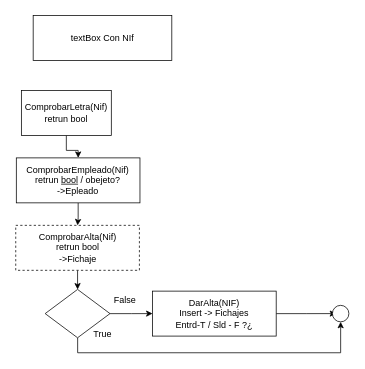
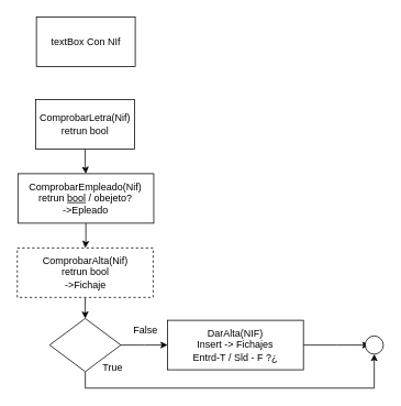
- <mxCell id="2" value="textBox Con NIf" style="rounded=0;whiteSpace=wrap;html=1;" vertex="1" parent="1"><mxGeometry x="43.75" y="20" width="185" height="60" as="geometry" /></mxCell>
+ <mxCell id="2" value="textBox Con NIf" style="rounded=0;whiteSpace=wrap;html=1;" vertex="1" parent="1"><mxGeometry x="43.75" y="20" width="120" height="60" as="geometry" /></mxCell>
- <mxCell id="4" value="ComprobarLetra(Nif)&lt;br&gt;retrun bool" style="rounded=0;whiteSpace=wrap;html=1;" vertex="1" parent="1"><mxGeometry x="28" y="120" width="120" height="60" as="geometry" /></mxCell>
+ <mxCell id="4" value="ComprobarLetra(Nif)&lt;br&gt;retrun bool" style="rounded=0;whiteSpace=wrap;html=1;" vertex="1" parent="1"><mxGeometry x="43" y="120" width="120" height="60" as="geometry" /></mxCell>
- <mxCell id="15" value="False" style="text;html=1;align=center;verticalAlign=middle;resizable=0;points=[];autosize=1;" vertex="1" parent="1"><mxGeometry x="146.25" y="390" width="40" height="20" as="geometry" /></mxCell>
+ <mxCell id="15" value="False" style="text;html=1;align=center;verticalAlign=middle;resizable=0;points=[];autosize=1;" vertex="1" parent="1"><mxGeometry x="156.25" y="390" width="40" height="20" as="geometry" /></mxCell>
